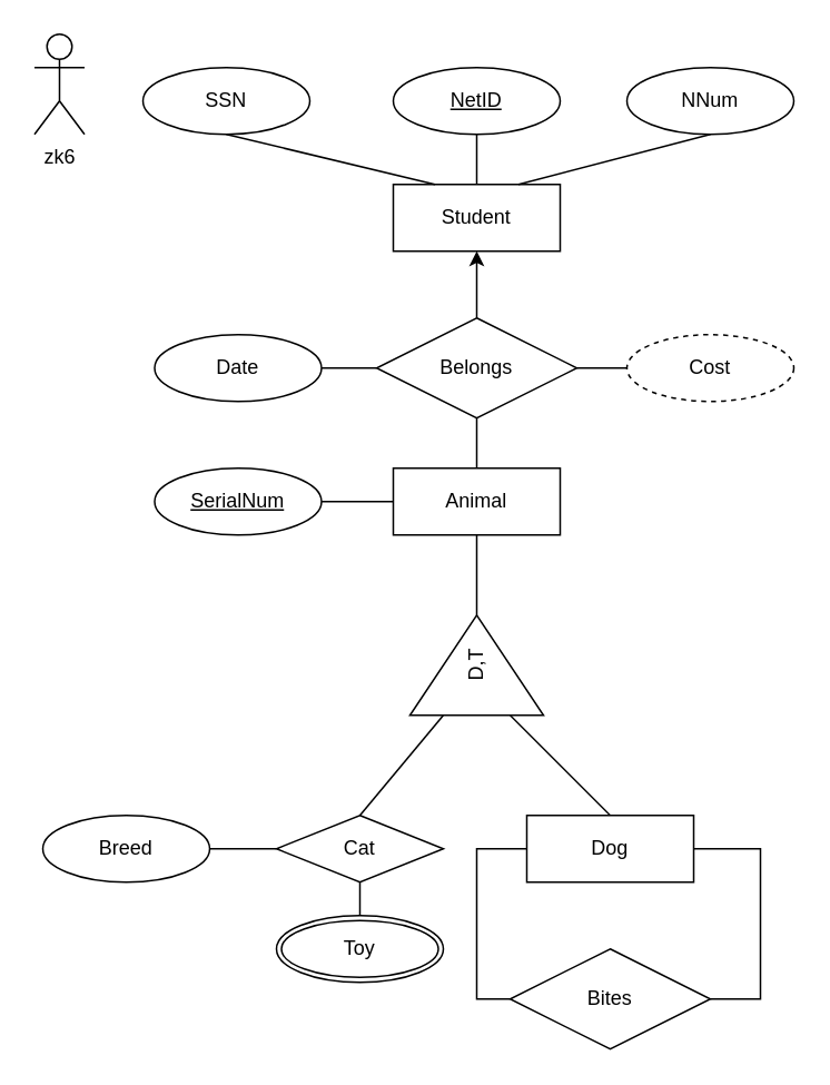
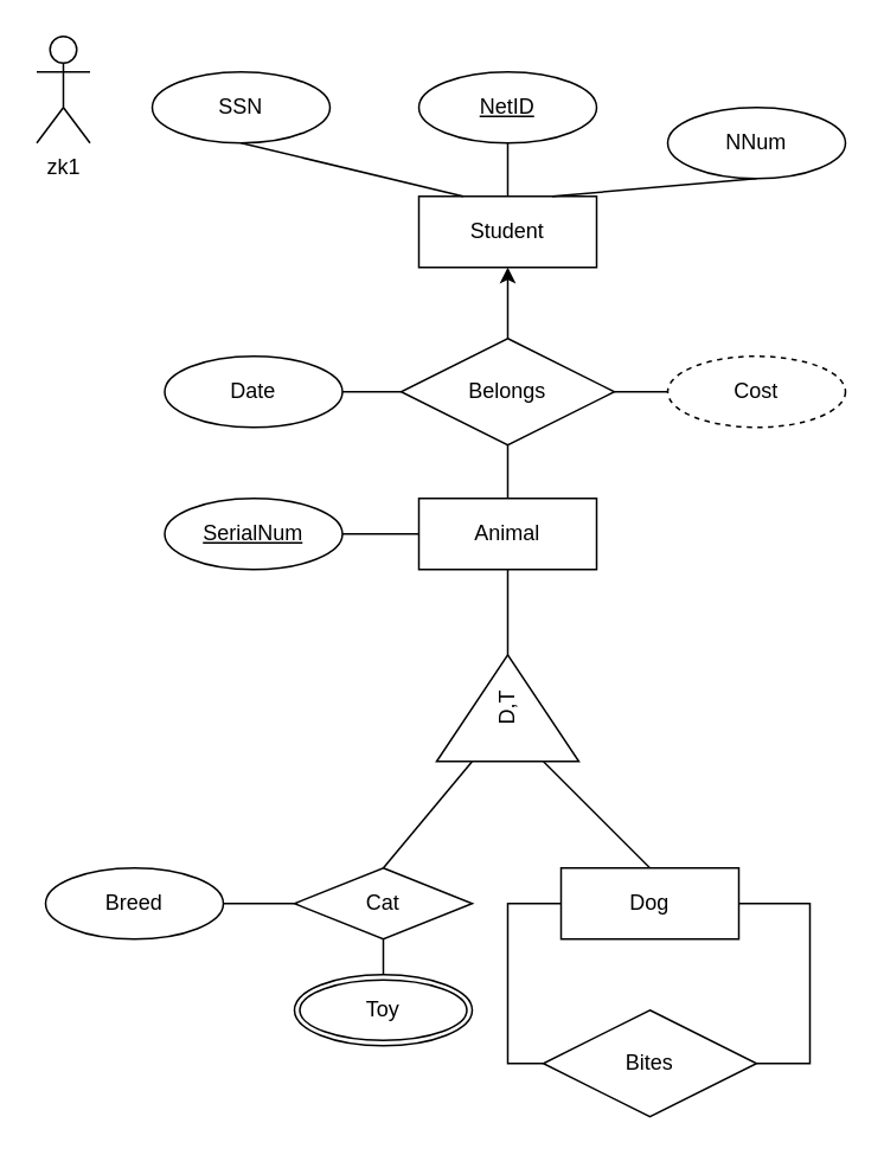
- <mxCell id="8" value="NNum" style="ellipse;whiteSpace=wrap;html=1;align=center;" parent="1" vertex="1"><mxGeometry x="375" y="40" width="100" height="40" as="geometry" /></mxCell>
+ <mxCell id="8" value="NNum" style="ellipse;whiteSpace=wrap;html=1;align=center;" parent="1" vertex="1"><mxGeometry x="375" y="60" width="100" height="40" as="geometry" /></mxCell>
- <mxCell id="28" value="zk6" style="shape=umlActor;verticalLabelPosition=bottom;verticalAlign=top;html=1;outlineConnect=0;" parent="1" vertex="1"><mxGeometry x="20" y="20" width="30" height="60" as="geometry" /></mxCell>
+ <mxCell id="28" value="zk1" style="shape=umlActor;verticalLabelPosition=bottom;verticalAlign=top;html=1;outlineConnect=0;" parent="1" vertex="1"><mxGeometry x="20" y="20" width="30" height="60" as="geometry" /></mxCell>
